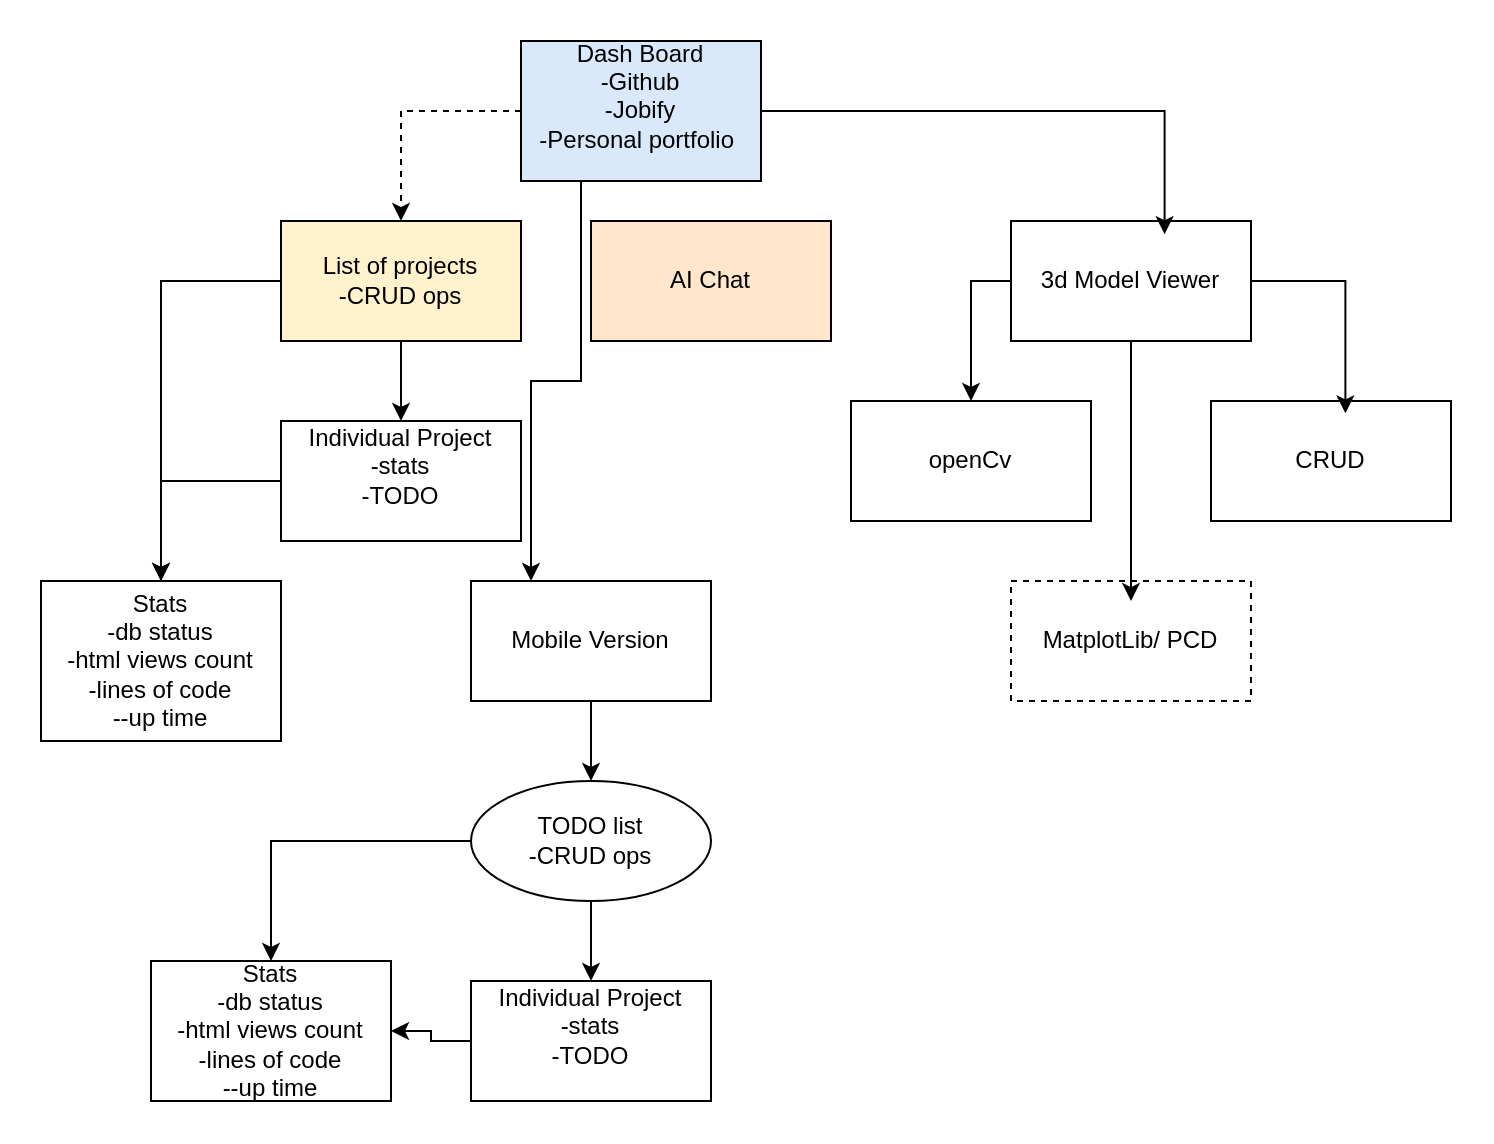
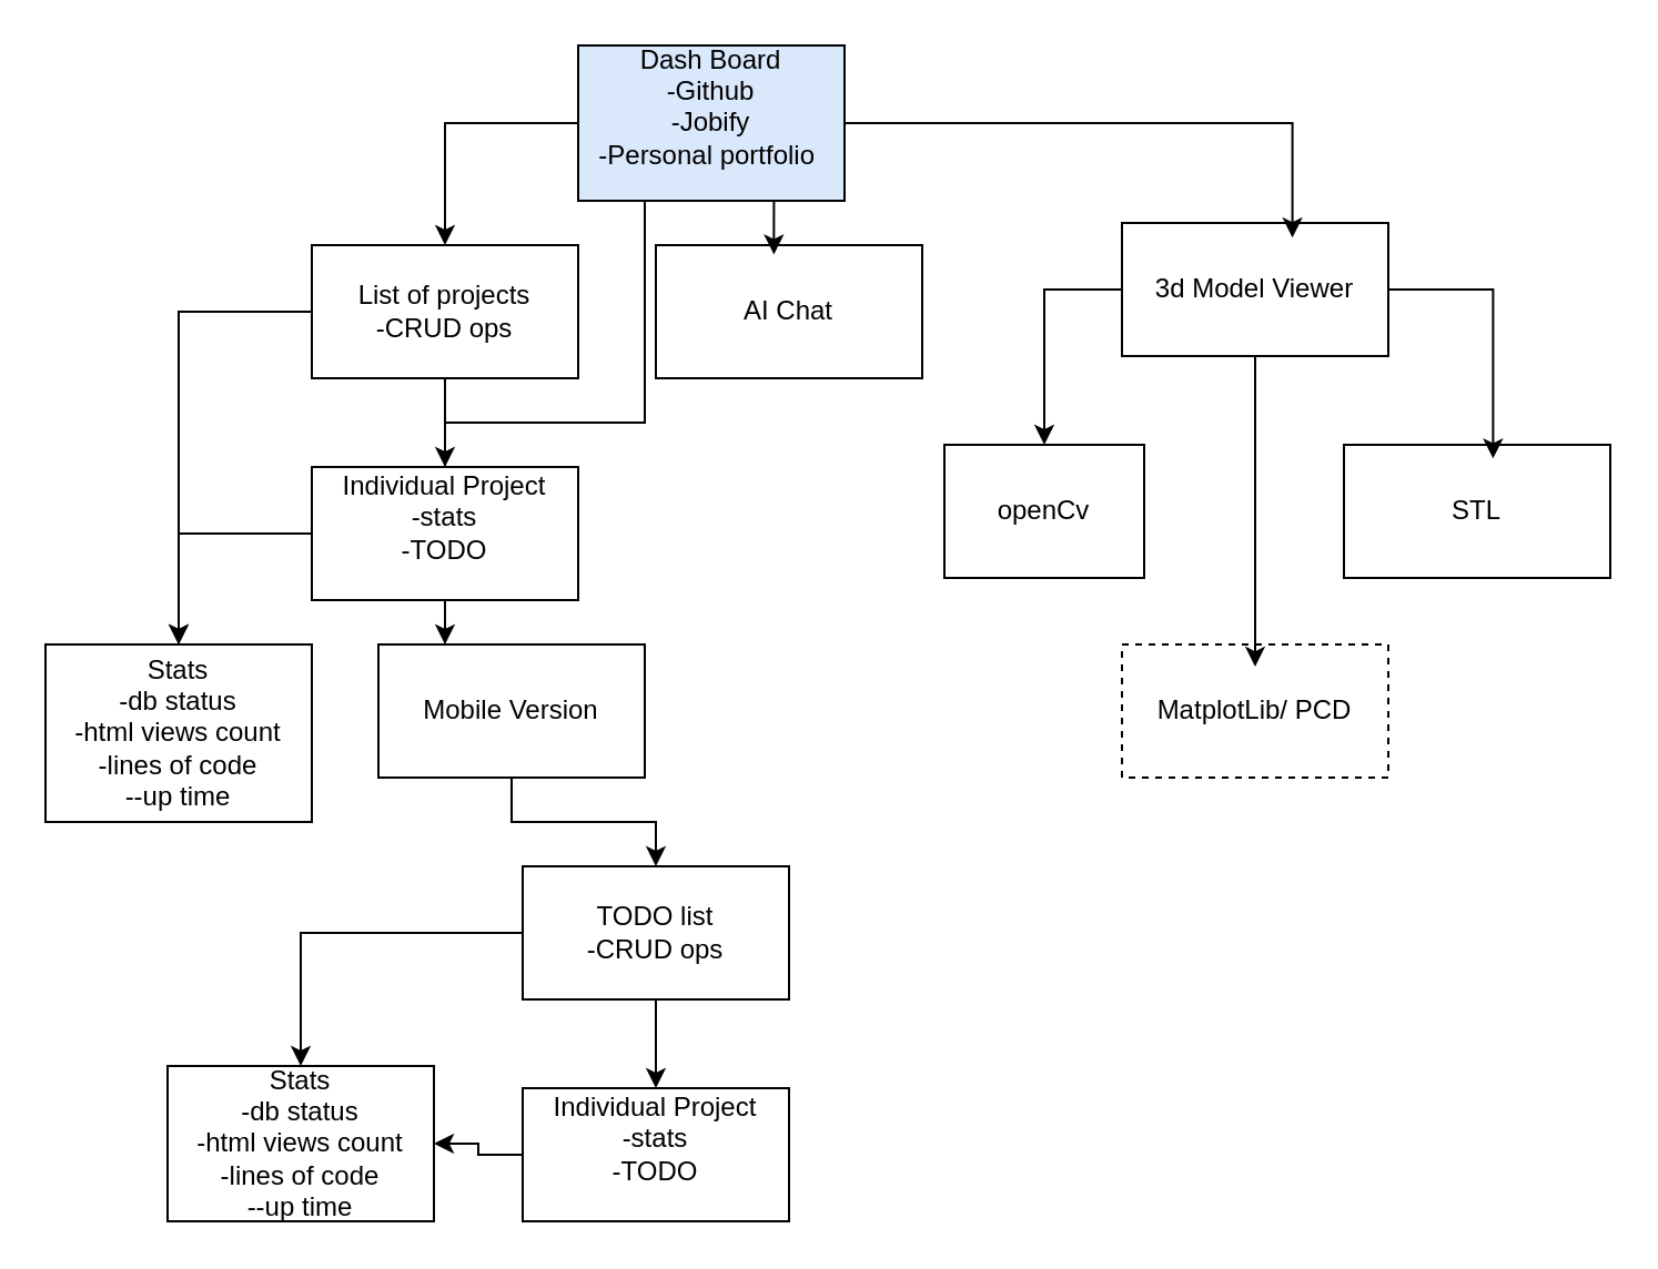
- <mxCell id="16" style="edgeStyle=orthogonalEdgeStyle;rounded=0;orthogonalLoop=1;jettySize=auto;html=1;exitX=0;exitY=0.5;exitDx=0;exitDy=0;entryX=0.5;entryY=1;entryDx=0;entryDy=0;entryPerimeter=0;dashed=1;" edge="1" parent="1" source="3" target="6"><mxGeometry relative="1" as="geometry" /></mxCell>
+ <mxCell id="16" style="edgeStyle=orthogonalEdgeStyle;rounded=0;orthogonalLoop=1;jettySize=auto;html=1;exitX=0;exitY=0.5;exitDx=0;exitDy=0;entryX=0.5;entryY=1;entryDx=0;entryDy=0;entryPerimeter=0;" edge="1" parent="1" source="3" target="6"><mxGeometry relative="1" as="geometry" /></mxCell>
+ <mxCell id="17" style="edgeStyle=orthogonalEdgeStyle;rounded=0;orthogonalLoop=1;jettySize=auto;html=1;exitX=0.5;exitY=1;exitDx=0;exitDy=0;entryX=0.443;entryY=0.07;entryDx=0;entryDy=0;entryPerimeter=0;" edge="1" parent="1" source="3" target="7"><mxGeometry relative="1" as="geometry" /></mxCell>
- <mxCell id="6" value="List of projects&lt;div&gt;-CRUD ops&lt;/div&gt;" style="rounded=0;whiteSpace=wrap;html=1;direction=west;points=[[0,0,0,0,0],[0,0.25,0,0,0],[0,0.5,0,0,0],[0,0.75,0,0,0],[0,1,0,0,0],[0.25,0,0,0,0],[0.25,1,0,0,0],[0.5,0,0,0,0],[0.5,1,0,0,0],[0.75,0,0,0,0],[0.75,1,0,0,0],[1,0,0,0,0],[1,0.25,0,0,0],[1,0.5,0,0,0],[1,0.75,0,0,0],[1,1,0,0,0]];fillColor=#fff2cc;" vertex="1" parent="1"><mxGeometry x="140" y="110" width="120" height="60" as="geometry" /></mxCell>
+ <mxCell id="6" value="List of projects&lt;div&gt;-CRUD ops&lt;/div&gt;" style="rounded=0;whiteSpace=wrap;html=1;direction=west;points=[[0,0,0,0,0],[0,0.25,0,0,0],[0,0.5,0,0,0],[0,0.75,0,0,0],[0,1,0,0,0],[0.25,0,0,0,0],[0.25,1,0,0,0],[0.5,0,0,0,0],[0.5,1,0,0,0],[0.75,0,0,0,0],[0.75,1,0,0,0],[1,0,0,0,0],[1,0.25,0,0,0],[1,0.5,0,0,0],[1,0.75,0,0,0],[1,1,0,0,0]];" vertex="1" parent="1"><mxGeometry x="140" y="110" width="120" height="60" as="geometry" /></mxCell>
- <mxCell id="7" value="AI Chat" style="rounded=0;whiteSpace=wrap;html=1;fillColor=#ffe6cc;" vertex="1" parent="1"><mxGeometry x="295" y="110" width="120" height="60" as="geometry" /></mxCell>
+ <mxCell id="7" value="AI Chat" style="rounded=0;whiteSpace=wrap;html=1;" vertex="1" parent="1"><mxGeometry x="295" y="110" width="120" height="60" as="geometry" /></mxCell>
- <mxCell id="9" value="3d Model Viewer" style="rounded=0;whiteSpace=wrap;html=1;" vertex="1" parent="1"><mxGeometry x="505" y="110" width="120" height="60" as="geometry" /></mxCell>
+ <mxCell id="9" value="3d Model Viewer" style="rounded=0;whiteSpace=wrap;html=1;" vertex="1" parent="1"><mxGeometry x="505" y="100" width="120" height="60" as="geometry" /></mxCell>
- <mxCell id="13" value="openCv" style="rounded=0;whiteSpace=wrap;html=1;" vertex="1" parent="1"><mxGeometry x="425" y="200" width="120" height="60" as="geometry" /></mxCell>
+ <mxCell id="13" value="openCv" style="rounded=0;whiteSpace=wrap;html=1;" vertex="1" parent="1"><mxGeometry x="425" y="200" width="90" height="60" as="geometry" /></mxCell>
- <mxCell id="14" value="CRUD" style="rounded=0;whiteSpace=wrap;html=1;" vertex="1" parent="1"><mxGeometry x="605" y="200" width="120" height="60" as="geometry" /></mxCell>
+ <mxCell id="14" value="STL" style="rounded=0;whiteSpace=wrap;html=1;" vertex="1" parent="1"><mxGeometry x="605" y="200" width="120" height="60" as="geometry" /></mxCell>
- <mxCell id="22" value="Mobile Version" style="rounded=0;whiteSpace=wrap;html=1;" vertex="1" parent="1"><mxGeometry x="235" y="290" width="120" height="60" as="geometry" /></mxCell>
+ <mxCell id="22" value="Mobile Version" style="rounded=0;whiteSpace=wrap;html=1;" vertex="1" parent="1"><mxGeometry x="170" y="290" width="120" height="60" as="geometry" /></mxCell>
- <mxCell id="25" value="TODO list&lt;div&gt;-CRUD ops&lt;/div&gt;" style="ellipse;whiteSpace=wrap;html=1;" vertex="1" parent="1"><mxGeometry x="235" y="390" width="120" height="60" as="geometry" /></mxCell>
+ <mxCell id="25" value="TODO list&lt;div&gt;-CRUD ops&lt;/div&gt;" style="rounded=0;whiteSpace=wrap;html=1;" vertex="1" parent="1"><mxGeometry x="235" y="390" width="120" height="60" as="geometry" /></mxCell>
